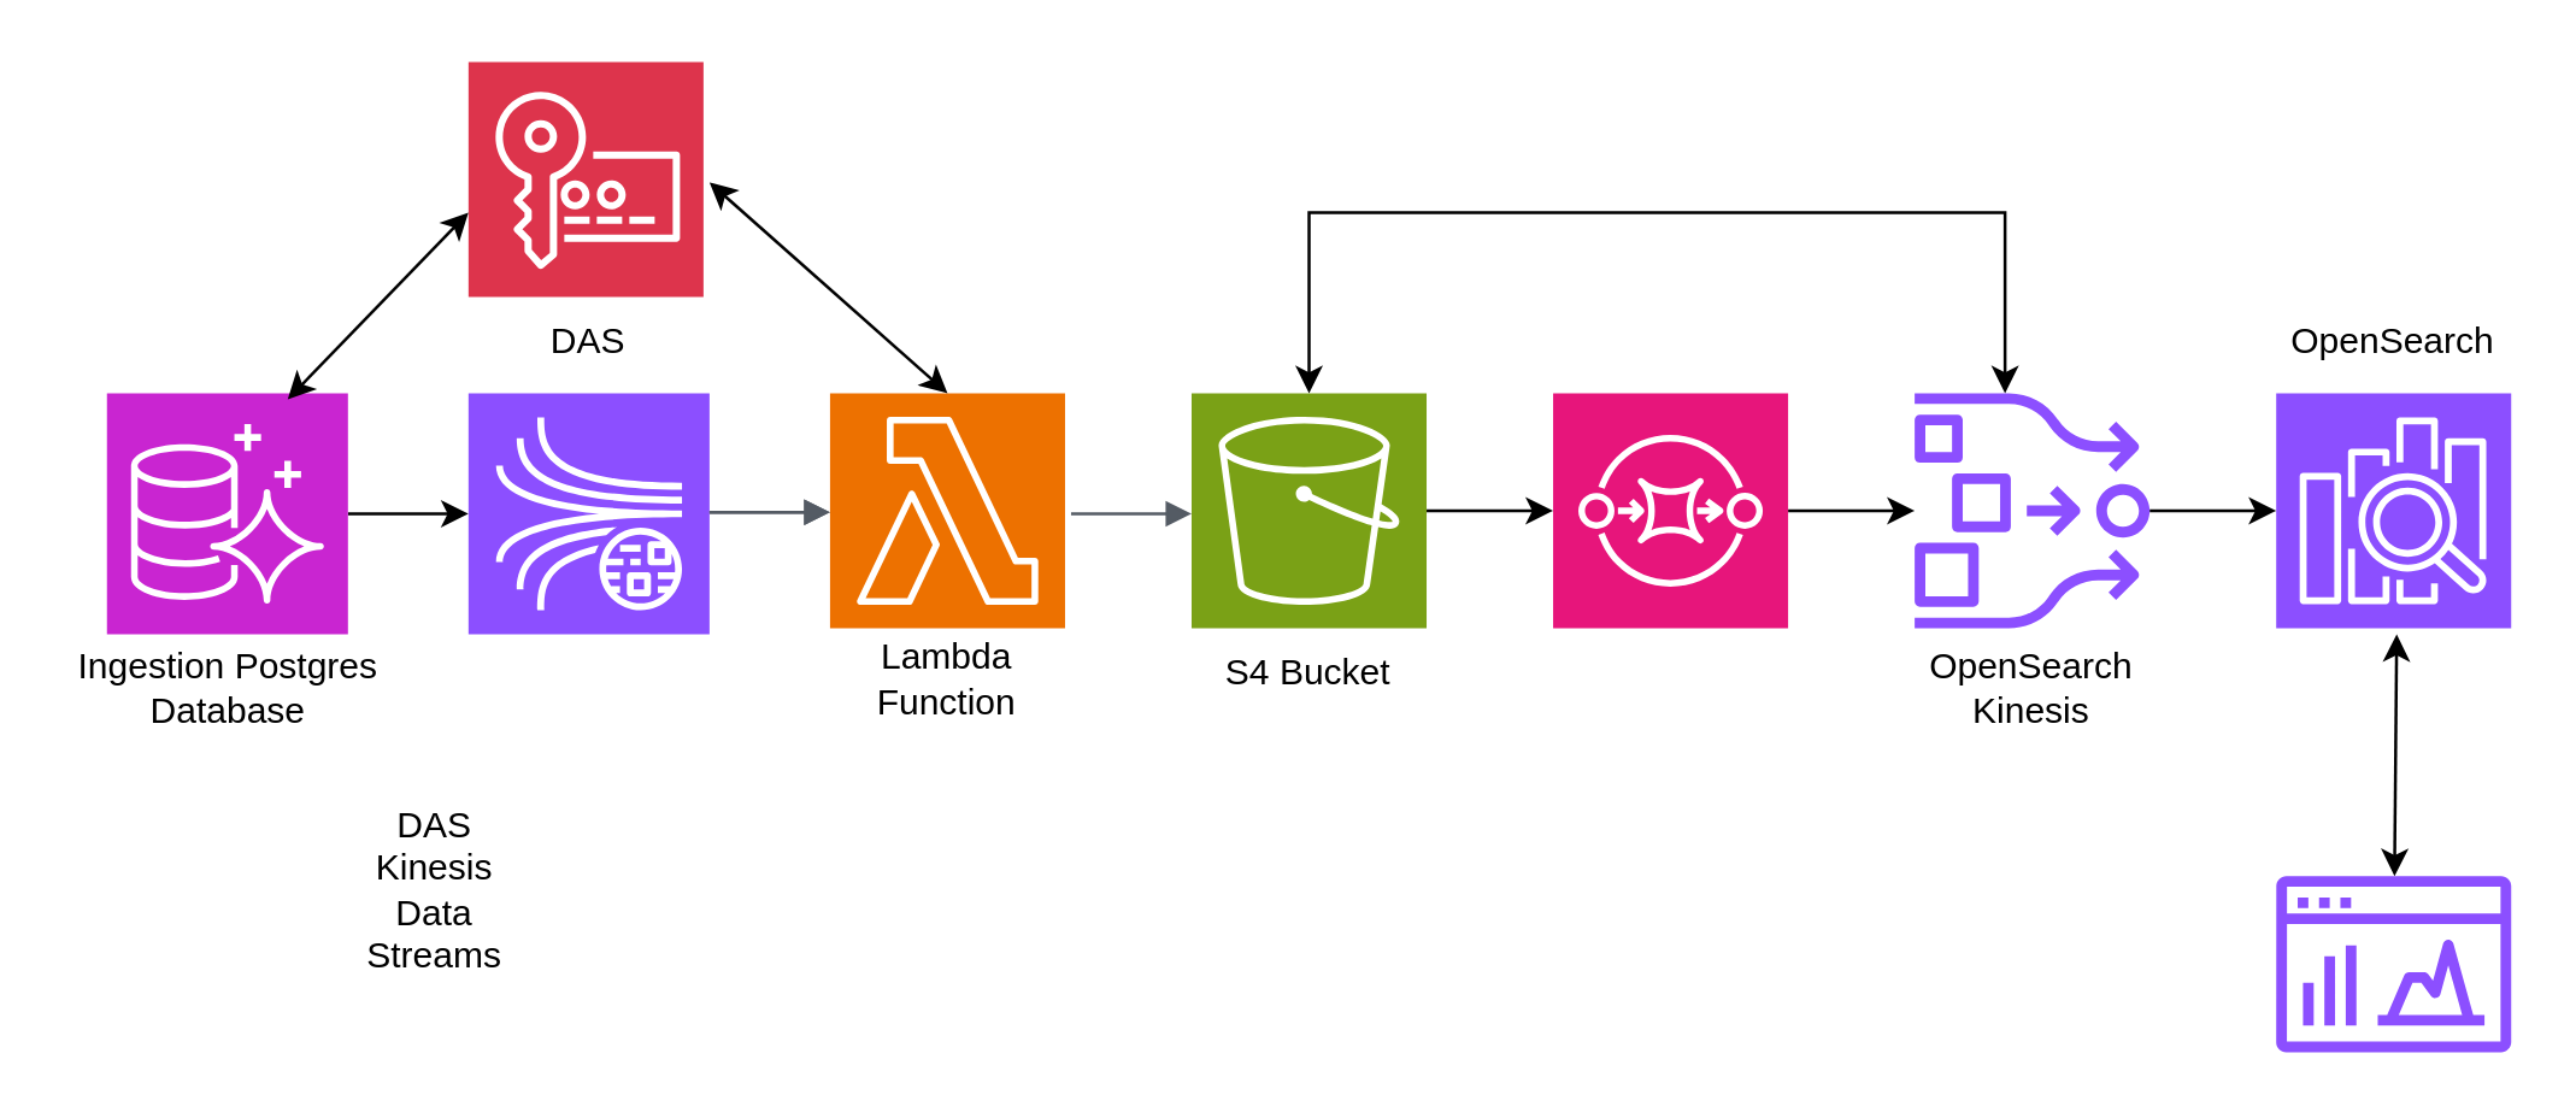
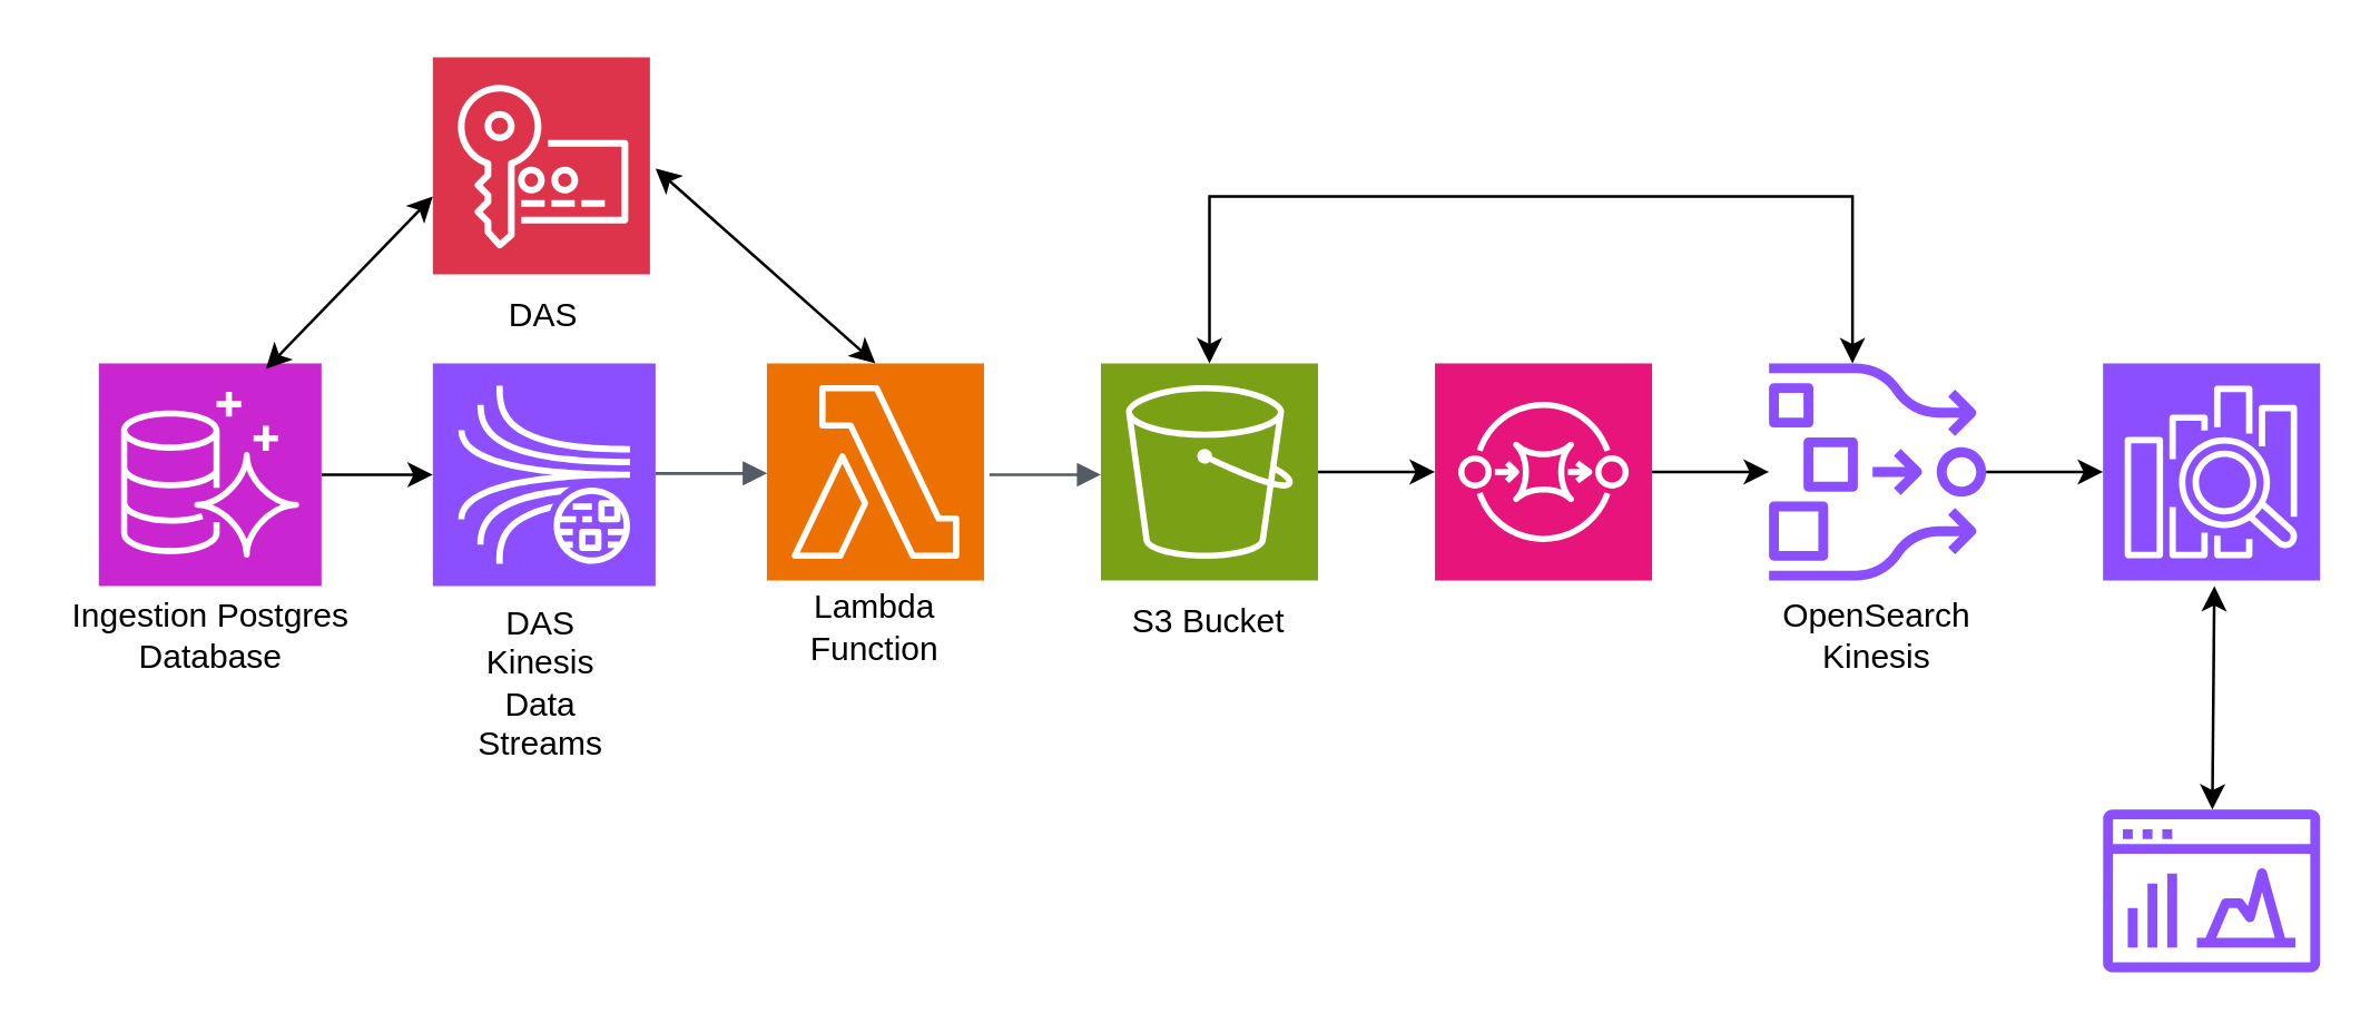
- <mxCell id="28" value="OpenSearch" style="text;html=1;align=center;verticalAlign=middle;whiteSpace=wrap;rounded=0;" vertex="1" parent="1"><mxGeometry x="764" y="98" width="60" height="30" as="geometry" /></mxCell>
- <mxCell id="26" value="S4 Bucket" style="text;html=1;align=center;verticalAlign=middle;whiteSpace=wrap;rounded=0;" vertex="1" parent="1"><mxGeometry x="404" y="208" width="60" height="30" as="geometry" /></mxCell>
+ <mxCell id="26" value="S3 Bucket" style="text;html=1;align=center;verticalAlign=middle;whiteSpace=wrap;rounded=0;" vertex="1" parent="1"><mxGeometry x="404" y="208" width="60" height="30" as="geometry" /></mxCell>
- <mxCell id="23" value="DAS Kinesis&lt;div&gt;Data Streams&lt;/div&gt;" style="text;html=1;align=center;verticalAlign=middle;whiteSpace=wrap;rounded=0;" vertex="1" parent="1"><mxGeometry x="114" y="270" width="60" height="50" as="geometry" /></mxCell>
+ <mxCell id="23" value="DAS Kinesis&lt;div&gt;Data Streams&lt;/div&gt;" style="text;html=1;align=center;verticalAlign=middle;whiteSpace=wrap;rounded=0;" vertex="1" parent="1"><mxGeometry x="164" y="220" width="60" height="50" as="geometry" /></mxCell>
